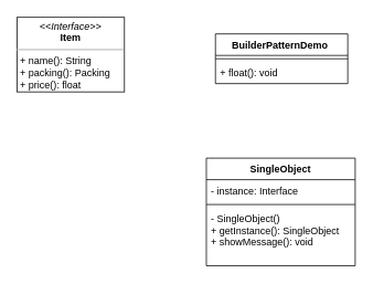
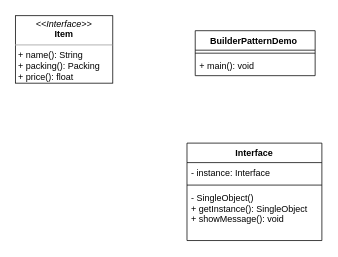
- <mxCell id="4" value="+ float(): void" style="text;strokeColor=none;fillColor=none;align=left;verticalAlign=top;spacingLeft=4;spacingRight=4;overflow=hidden;rotatable=0;points=[[0,0.5],[1,0.5]];portConstraint=eastwest;" parent="2" vertex="1"><mxGeometry y="34" width="160" height="26" as="geometry" /></mxCell>
+ <mxCell id="4" value="+ main(): void" style="text;strokeColor=none;fillColor=none;align=left;verticalAlign=top;spacingLeft=4;spacingRight=4;overflow=hidden;rotatable=0;points=[[0,0.5],[1,0.5]];portConstraint=eastwest;" parent="2" vertex="1"><mxGeometry y="34" width="160" height="26" as="geometry" /></mxCell>
- <mxCell id="5" value="SingleObject" style="swimlane;fontStyle=1;align=center;verticalAlign=top;childLayout=stackLayout;horizontal=1;startSize=26;horizontalStack=0;resizeParent=1;resizeParentMax=0;resizeLast=0;collapsible=1;marginBottom=0;" parent="1" vertex="1"><mxGeometry x="249" y="190" width="180" height="130" as="geometry"><mxRectangle x="309" y="370" width="110" height="26" as="alternateBounds" /></mxGeometry></mxCell>
+ <mxCell id="5" value="Interface" style="swimlane;fontStyle=1;align=center;verticalAlign=top;childLayout=stackLayout;horizontal=1;startSize=26;horizontalStack=0;resizeParent=1;resizeParentMax=0;resizeLast=0;collapsible=1;marginBottom=0;" parent="1" vertex="1"><mxGeometry x="249" y="190" width="180" height="130" as="geometry"><mxRectangle x="309" y="370" width="110" height="26" as="alternateBounds" /></mxGeometry></mxCell>
